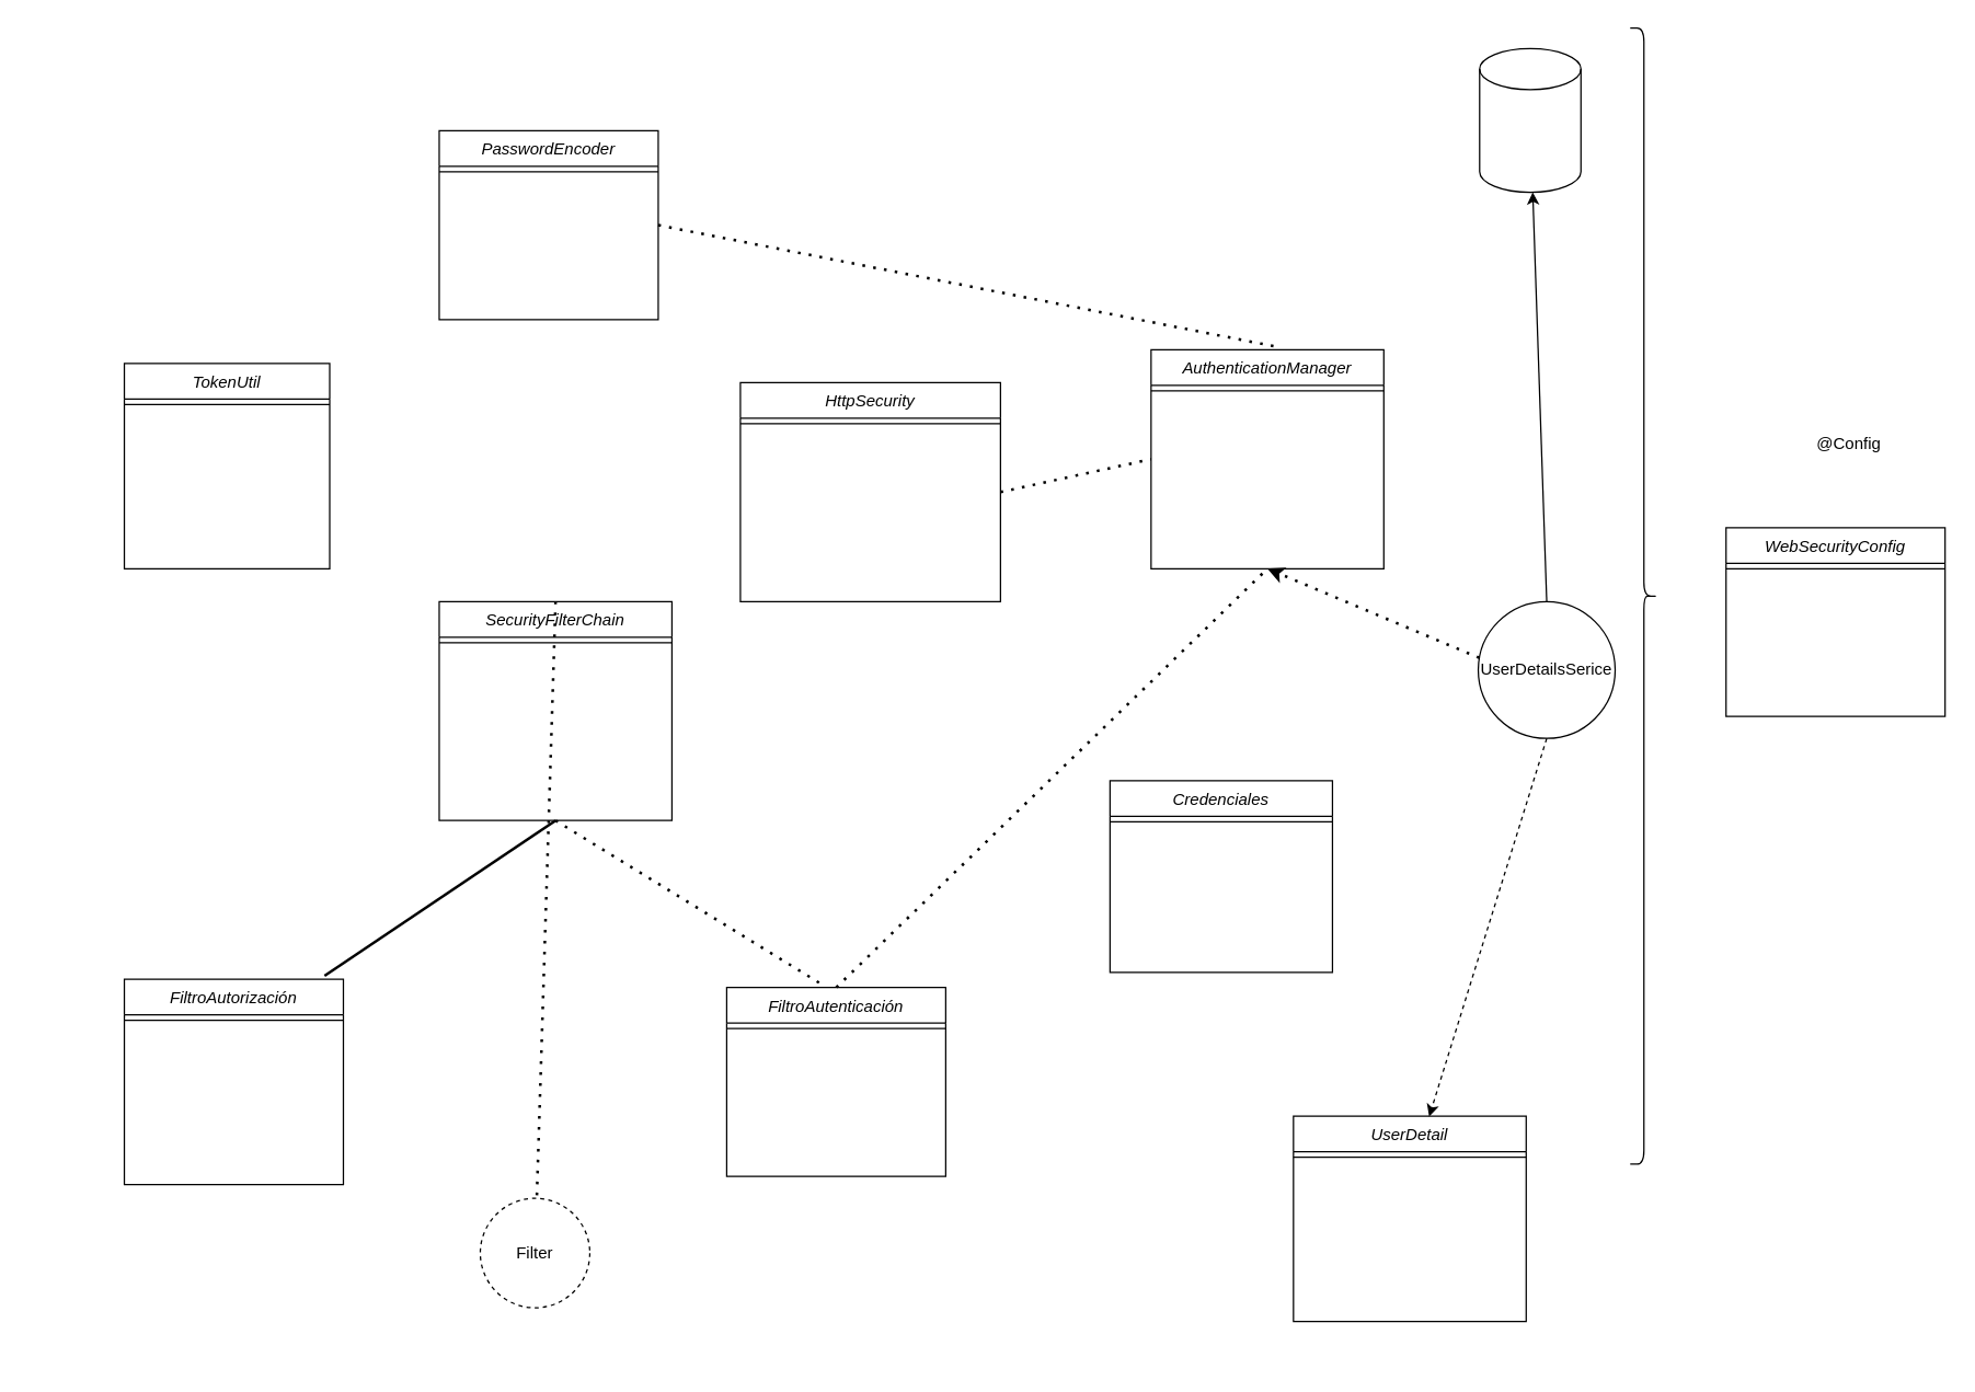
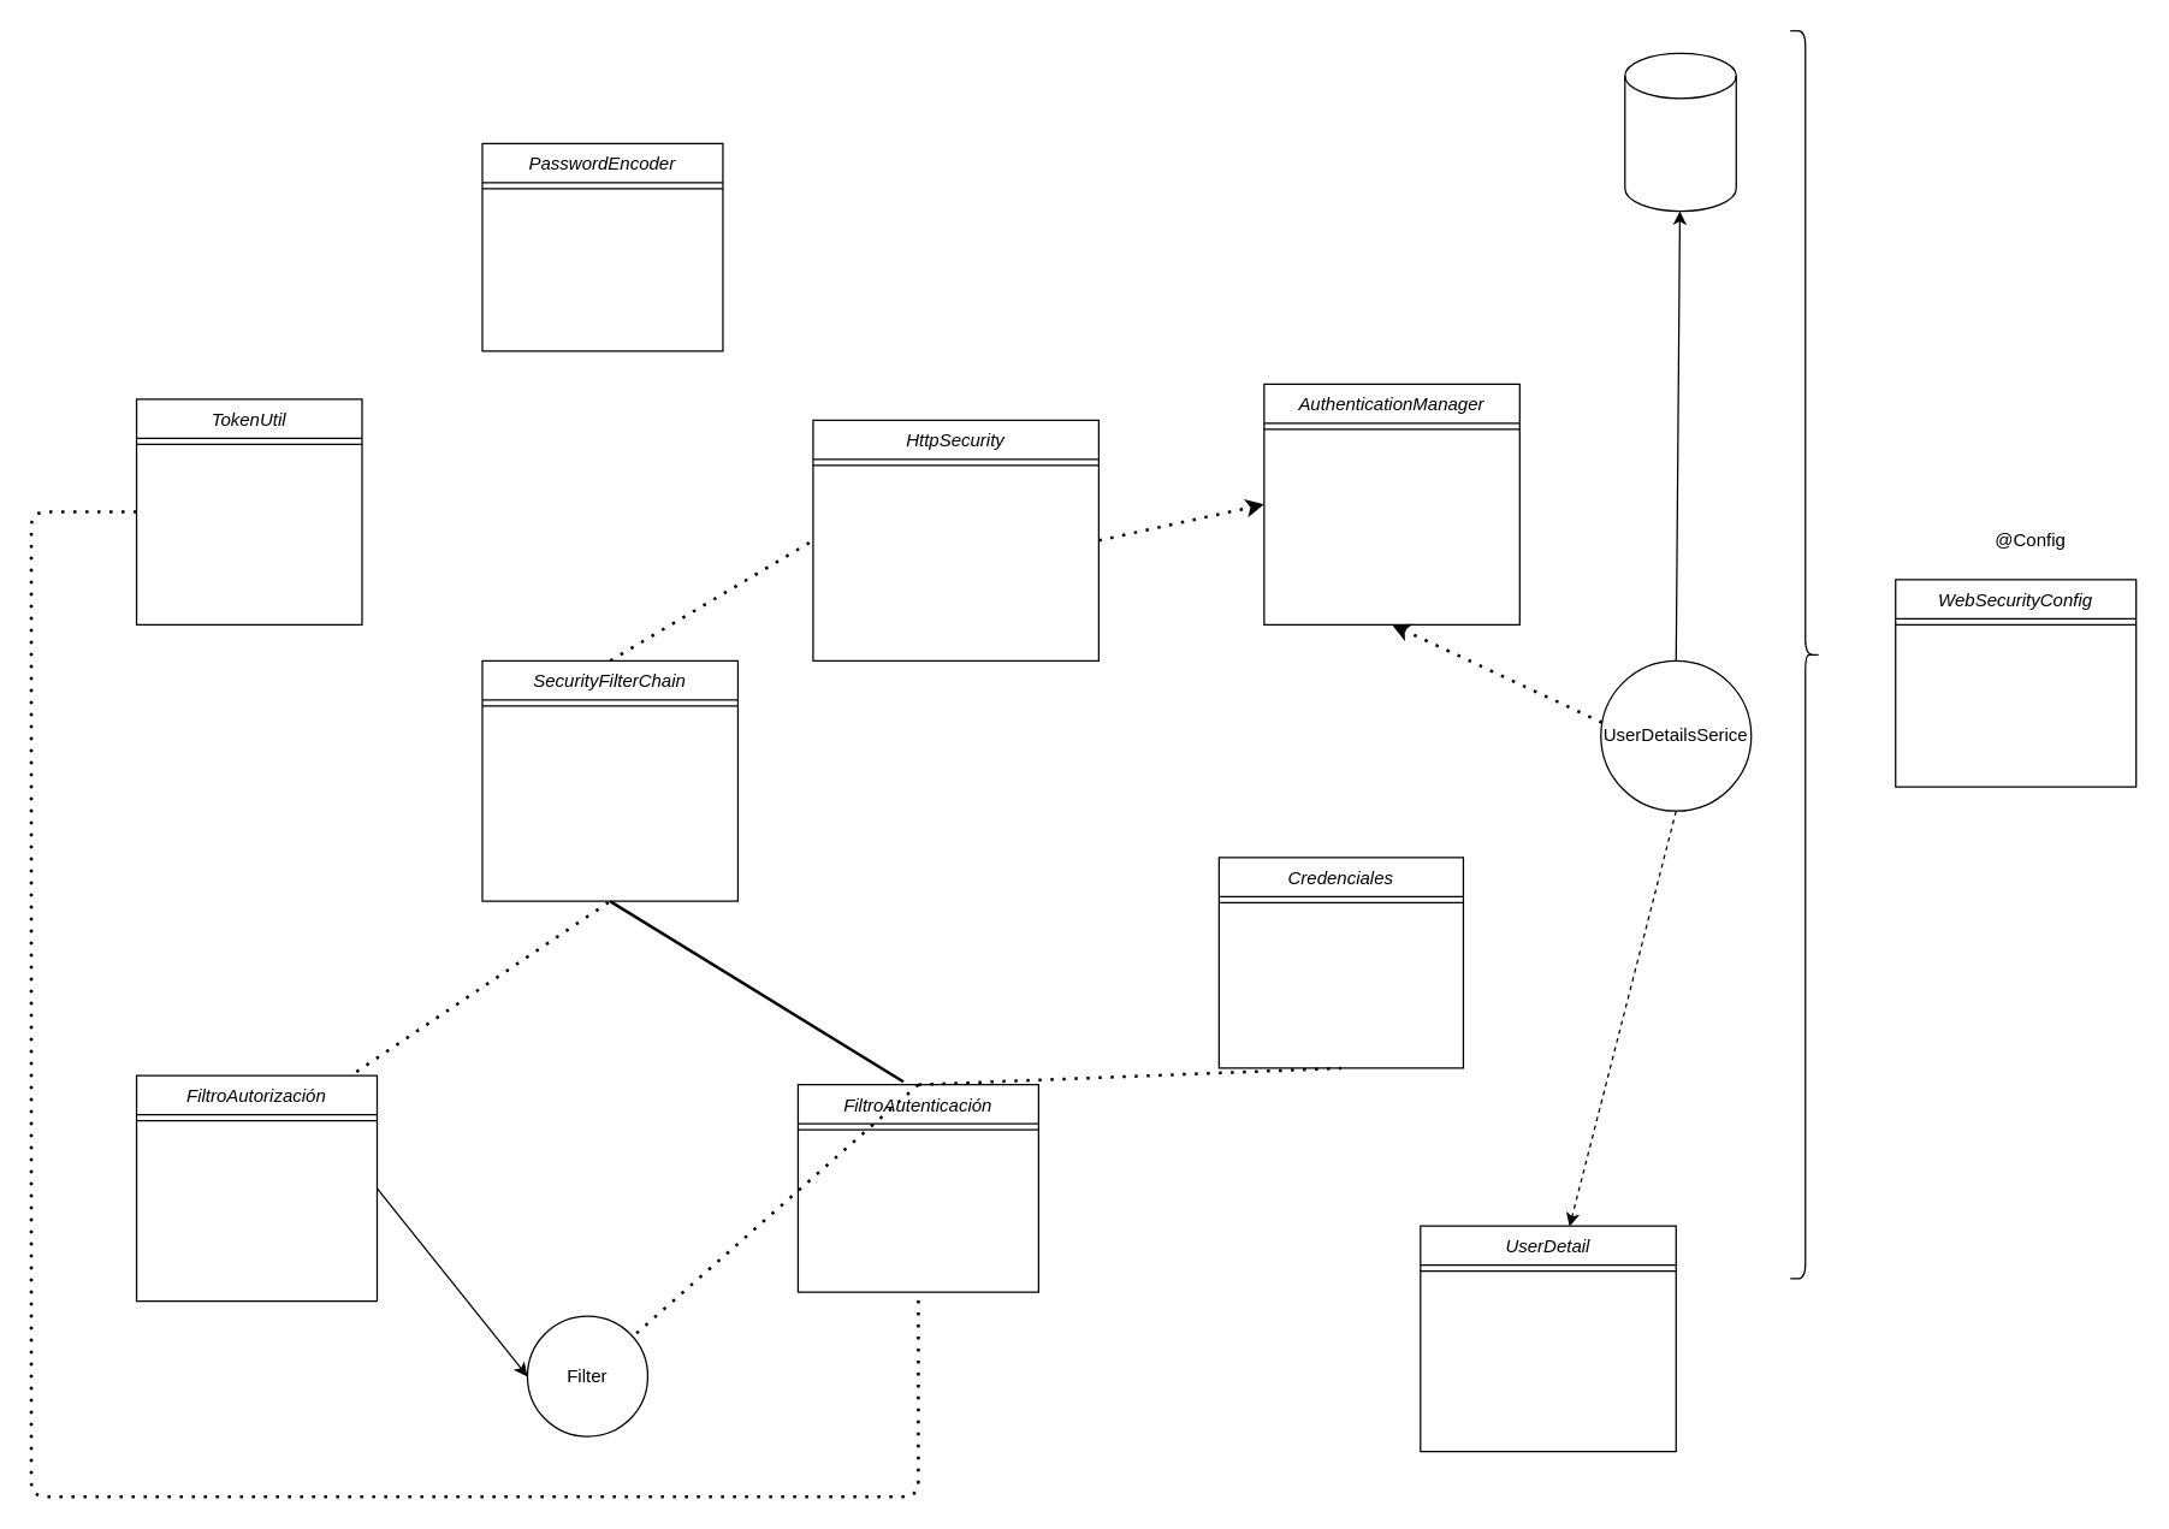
- <mxCell id="28" value="" style="endArrow=none;dashed=1;html=1;dashPattern=1 3;strokeWidth=2;exitX=1;exitY=0.5;exitDx=0;exitDy=0;entryX=0.547;entryY=-0.012;entryDx=0;entryDy=0;entryPerimeter=0;" edge="1" parent="1" source="4" target="2"><mxGeometry width="50" height="50" relative="1" as="geometry"><mxPoint x="900" y="135" as="sourcePoint" /><mxPoint x="950" y="85" as="targetPoint" /></mxGeometry></mxCell>
- <mxCell id="37" value="@Config" style="text;html=1;strokeColor=none;fillColor=none;align=center;verticalAlign=middle;whiteSpace=wrap;rounded=0;" vertex="1" parent="1"><mxGeometry x="1330" y="314" width="40" height="20" as="geometry" /></mxCell>
+ <mxCell id="37" value="@Config" style="text;html=1;strokeColor=none;fillColor=none;align=center;verticalAlign=middle;whiteSpace=wrap;rounded=0;" vertex="1" parent="1"><mxGeometry x="1330" y="349" width="40" height="20" as="geometry" /></mxCell>
- <mxCell id="27" value="" style="endArrow=none;dashed=1;html=1;dashPattern=1 3;strokeWidth=2;entryX=0;entryY=0.5;entryDx=0;entryDy=0;exitX=1;exitY=0.5;exitDx=0;exitDy=0;" edge="1" parent="1" source="6" target="2"><mxGeometry width="50" height="50" relative="1" as="geometry"><mxPoint x="900" y="555" as="sourcePoint" /><mxPoint x="900" y="405" as="targetPoint" /></mxGeometry></mxCell>
+ <mxCell id="27" value="" style="endArrow=classic;dashed=1;html=1;dashPattern=1 3;strokeWidth=2;entryX=0;entryY=0.5;entryDx=0;entryDy=0;exitX=1;exitY=0.5;exitDx=0;exitDy=0;" edge="1" parent="1" source="6" target="2"><mxGeometry width="50" height="50" relative="1" as="geometry"><mxPoint x="900" y="555" as="sourcePoint" /><mxPoint x="900" y="405" as="targetPoint" /></mxGeometry></mxCell>
- <mxCell id="8" value="UserDetailsSerice" style="ellipse;whiteSpace=wrap;html=1;aspect=fixed;" vertex="1" parent="1"><mxGeometry x="1079" y="439" width="100" height="100" as="geometry" /></mxCell>
+ <mxCell id="8" value="UserDetailsSerice" style="ellipse;whiteSpace=wrap;html=1;aspect=fixed;" vertex="1" parent="1"><mxGeometry x="1064" y="439" width="100" height="100" as="geometry" /></mxCell>
- <mxCell id="36" value="" style="endArrow=none;dashed=1;html=1;dashPattern=1 3;strokeWidth=2;entryX=0.5;entryY=1;entryDx=0;entryDy=0;exitX=0.5;exitY=0;exitDx=0;exitDy=0;" edge="1" parent="1" source="9" target="2"><mxGeometry width="50" height="50" relative="1" as="geometry"><mxPoint x="510" y="515" as="sourcePoint" /><mxPoint x="560" y="465" as="targetPoint" /></mxGeometry></mxCell>
+ <mxCell id="36" value="" style="endArrow=none;dashed=1;html=1;dashPattern=1 3;strokeWidth=2;exitX=0.5;exitY=0;exitDx=0;exitDy=0;" edge="1" parent="1" source="9" target="16"><mxGeometry width="50" height="50" relative="1" as="geometry"><mxPoint x="510" y="515" as="sourcePoint" /><mxPoint x="560" y="465" as="targetPoint" /></mxGeometry></mxCell>
- <mxCell id="31" value="" style="endArrow=none;dashed=0;html=1;dashPattern=1 3;strokeWidth=2;exitX=0.914;exitY=-0.017;exitDx=0;exitDy=0;exitPerimeter=0;entryX=0.5;entryY=1;entryDx=0;entryDy=0;" edge="1" parent="1" source="11" target="17"><mxGeometry width="50" height="50" relative="1" as="geometry"><mxPoint x="510" y="515" as="sourcePoint" /><mxPoint x="280" y="585" as="targetPoint" /></mxGeometry></mxCell>
+ <mxCell id="31" value="" style="endArrow=none;dashed=1;html=1;dashPattern=1 3;strokeWidth=2;exitX=0.914;exitY=-0.017;exitDx=0;exitDy=0;exitPerimeter=0;entryX=0.5;entryY=1;entryDx=0;entryDy=0;" edge="1" parent="1" source="11" target="17"><mxGeometry width="50" height="50" relative="1" as="geometry"><mxPoint x="510" y="515" as="sourcePoint" /><mxPoint x="280" y="585" as="targetPoint" /></mxGeometry></mxCell>
- <mxCell id="32" value="" style="endArrow=none;dashed=1;html=1;dashPattern=1 3;strokeWidth=2;entryX=0.438;entryY=-0.014;entryDx=0;entryDy=0;entryPerimeter=0;exitX=0.5;exitY=1;exitDx=0;exitDy=0;" edge="1" parent="1" source="17" target="9"><mxGeometry width="50" height="50" relative="1" as="geometry"><mxPoint x="510" y="515" as="sourcePoint" /><mxPoint x="560" y="465" as="targetPoint" /></mxGeometry></mxCell>
+ <mxCell id="32" value="" style="endArrow=none;dashed=0;html=1;dashPattern=1 3;strokeWidth=2;entryX=0.438;entryY=-0.014;entryDx=0;entryDy=0;entryPerimeter=0;exitX=0.5;exitY=1;exitDx=0;exitDy=0;" edge="1" parent="1" source="17" target="9"><mxGeometry width="50" height="50" relative="1" as="geometry"><mxPoint x="510" y="515" as="sourcePoint" /><mxPoint x="560" y="465" as="targetPoint" /></mxGeometry></mxCell>
+ <mxCell id="34" value="" style="endArrow=none;dashed=1;html=1;dashPattern=1 3;strokeWidth=2;entryX=0.5;entryY=1;entryDx=0;entryDy=0;exitX=0.5;exitY=0;exitDx=0;exitDy=0;" edge="1" parent="1" source="9" target="25"><mxGeometry width="50" height="50" relative="1" as="geometry"><mxPoint x="510" y="515" as="sourcePoint" /><mxPoint x="560" y="465" as="targetPoint" /></mxGeometry></mxCell>
- <mxCell id="33" value="" style="endArrow=none;dashed=1;html=1;dashPattern=1 3;strokeWidth=2;exitX=0.5;exitY=0;exitDx=0;exitDy=0;" edge="1" parent="1" source="17" target="16"><mxGeometry width="50" height="50" relative="1" as="geometry"><mxPoint x="740" y="369" as="sourcePoint" /><mxPoint x="885" y="415" as="targetPoint" /></mxGeometry></mxCell>
+ <mxCell id="33" value="" style="endArrow=none;dashed=1;html=1;dashPattern=1 3;strokeWidth=2;entryX=0;entryY=0.5;entryDx=0;entryDy=0;exitX=0.5;exitY=0;exitDx=0;exitDy=0;" edge="1" parent="1" source="17" target="6"><mxGeometry width="50" height="50" relative="1" as="geometry"><mxPoint x="740" y="369" as="sourcePoint" /><mxPoint x="885" y="415" as="targetPoint" /></mxGeometry></mxCell>
+ <mxCell id="29" value="" style="endArrow=classic;html=1;exitX=1;exitY=0.5;exitDx=0;exitDy=0;entryX=0;entryY=0.5;entryDx=0;entryDy=0;" edge="1" parent="1" source="11" target="16"><mxGeometry width="50" height="50" relative="1" as="geometry"><mxPoint x="900" y="665" as="sourcePoint" /><mxPoint x="300" y="790" as="targetPoint" /></mxGeometry></mxCell>
- <mxCell id="16" value="Filter" style="ellipse;whiteSpace=wrap;html=1;aspect=fixed;dashed=1;" vertex="1" parent="1"><mxGeometry x="350" y="875" width="80" height="80" as="geometry" /></mxCell>
+ <mxCell id="16" value="Filter" style="ellipse;whiteSpace=wrap;html=1;aspect=fixed;" vertex="1" parent="1"><mxGeometry x="350" y="875" width="80" height="80" as="geometry" /></mxCell>
+ <mxCell id="35" value="" style="endArrow=none;dashed=1;html=1;dashPattern=1 3;strokeWidth=2;exitX=0;exitY=0.5;exitDx=0;exitDy=0;entryX=0.5;entryY=1;entryDx=0;entryDy=0;" edge="1" parent="1" source="19" target="9"><mxGeometry width="50" height="50" relative="1" as="geometry"><mxPoint x="30" y="235" as="sourcePoint" /><mxPoint x="760" y="965" as="targetPoint" /><Array as="points"><mxPoint x="20" y="340" /><mxPoint x="20" y="995" /><mxPoint x="610" y="995" /></Array></mxGeometry></mxCell>
